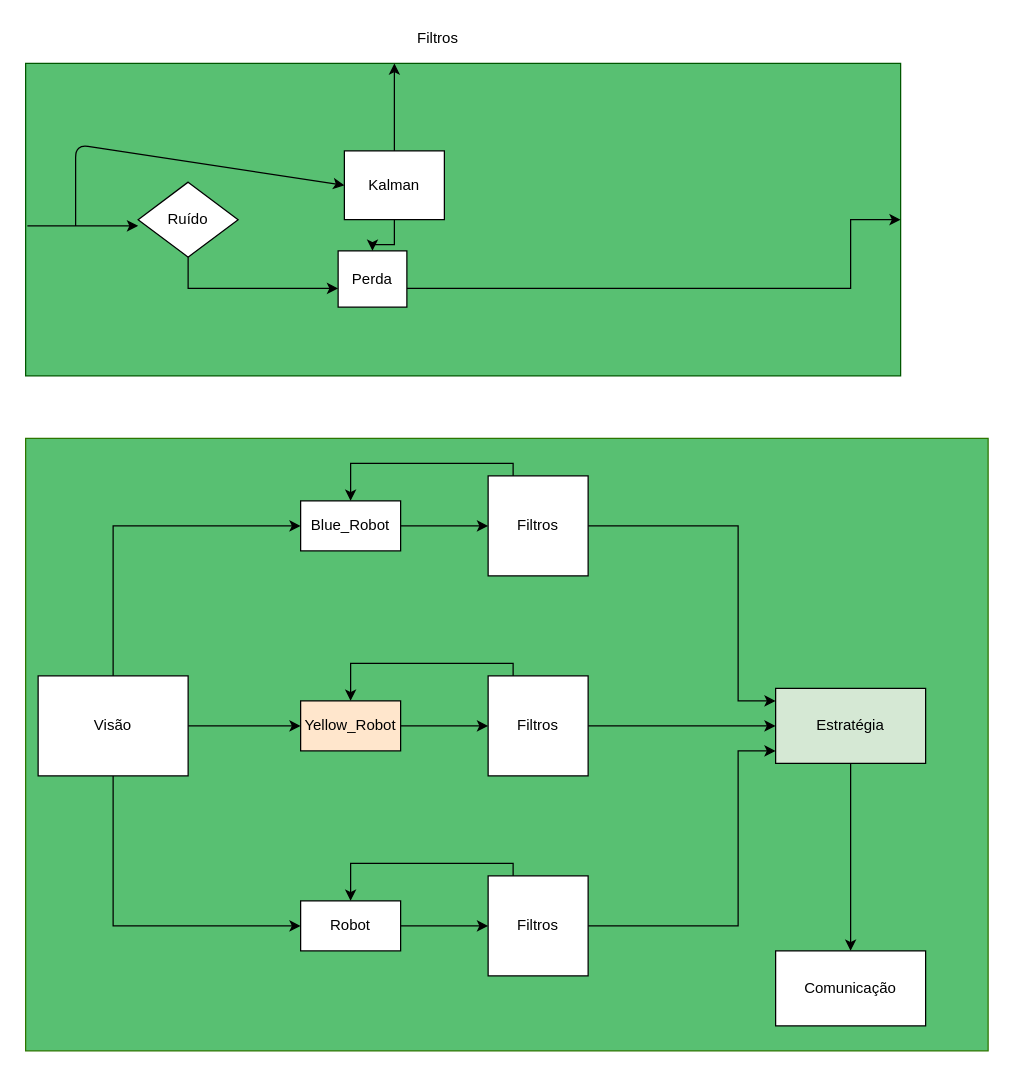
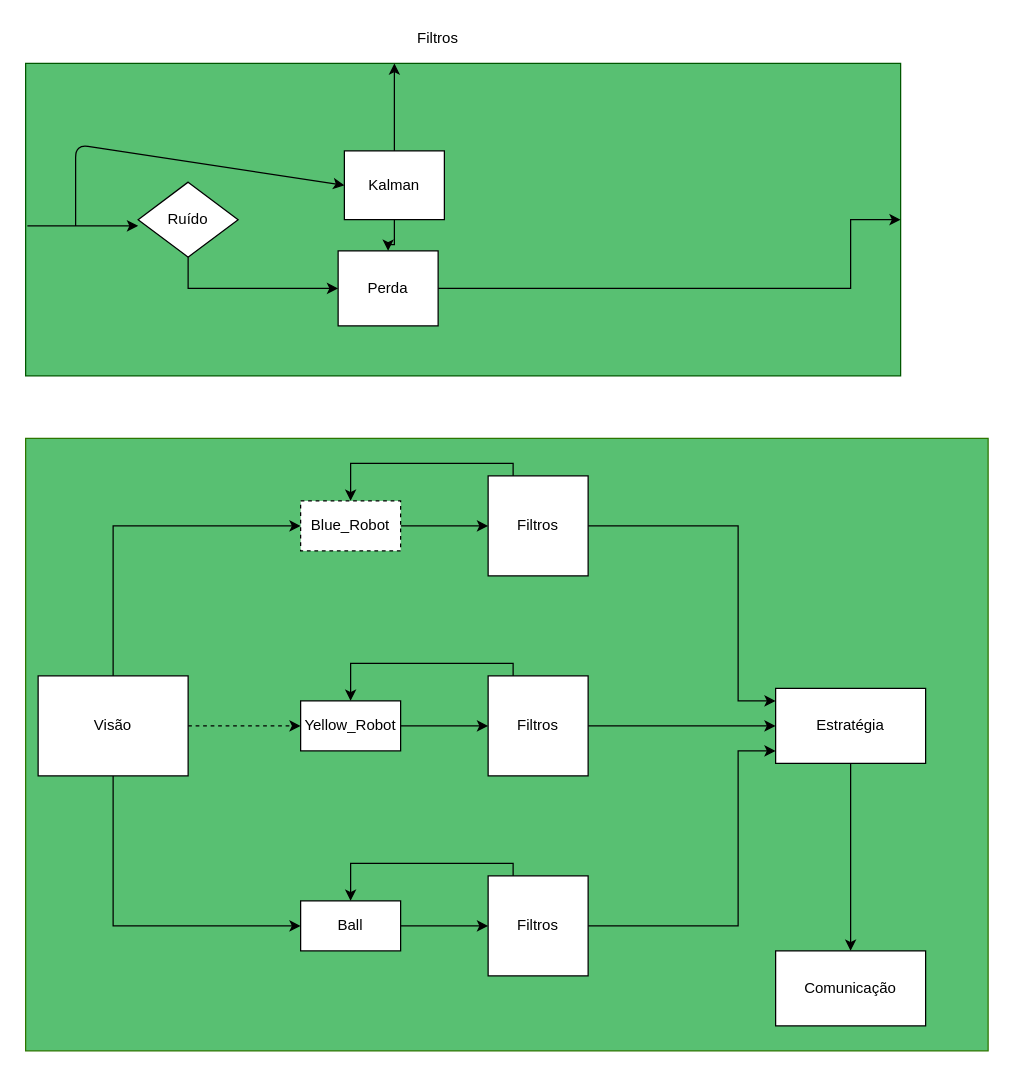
- <mxCell id="8" value="Perda" style="rounded=0;whiteSpace=wrap;html=1;" vertex="1" parent="1"><mxGeometry x="270" y="200" width="55" height="45" as="geometry" /></mxCell>
+ <mxCell id="8" value="Perda" style="rounded=0;whiteSpace=wrap;html=1;" vertex="1" parent="1"><mxGeometry x="270" y="200" width="80" height="60" as="geometry" /></mxCell>
- <mxCell id="18" value="Blue_Robot" style="rounded=0;whiteSpace=wrap;html=1;" vertex="1" parent="1"><mxGeometry x="240" y="400" width="80" height="40" as="geometry" /></mxCell>
+ <mxCell id="18" value="Blue_Robot" style="rounded=0;whiteSpace=wrap;html=1;dashed=1;" vertex="1" parent="1"><mxGeometry x="240" y="400" width="80" height="40" as="geometry" /></mxCell>
- <mxCell id="16" style="edgeStyle=orthogonalEdgeStyle;rounded=0;orthogonalLoop=1;jettySize=auto;html=1;exitX=1;exitY=0.5;exitDx=0;exitDy=0;entryX=0;entryY=0.5;entryDx=0;entryDy=0;" edge="1" parent="1" source="24" target="20"><mxGeometry relative="1" as="geometry" /></mxCell>
+ <mxCell id="16" style="edgeStyle=orthogonalEdgeStyle;rounded=0;orthogonalLoop=1;jettySize=auto;html=1;exitX=1;exitY=0.5;exitDx=0;exitDy=0;entryX=0;entryY=0.5;entryDx=0;entryDy=0;dashed=1;" edge="1" parent="1" source="24" target="20"><mxGeometry relative="1" as="geometry" /></mxCell>
- <mxCell id="20" value="Yellow_Robot" style="rounded=0;whiteSpace=wrap;html=1;fillColor=#ffe6cc;" vertex="1" parent="1"><mxGeometry x="240" y="560" width="80" height="40" as="geometry" /></mxCell>
+ <mxCell id="20" value="Yellow_Robot" style="rounded=0;whiteSpace=wrap;html=1;" vertex="1" parent="1"><mxGeometry x="240" y="560" width="80" height="40" as="geometry" /></mxCell>
- <mxCell id="34" value="Estratégia" style="rounded=0;whiteSpace=wrap;html=1;direction=west;fillColor=#d5e8d4;" vertex="1" parent="1"><mxGeometry x="620" y="550" width="120" height="60" as="geometry" /></mxCell>
+ <mxCell id="34" value="Estratégia" style="rounded=0;whiteSpace=wrap;html=1;direction=west;" vertex="1" parent="1"><mxGeometry x="620" y="550" width="120" height="60" as="geometry" /></mxCell>
- <mxCell id="26" value="Robot" style="rounded=0;whiteSpace=wrap;html=1;" vertex="1" parent="1"><mxGeometry x="240" y="720" width="80" height="40" as="geometry" /></mxCell>
+ <mxCell id="26" value="Ball" style="rounded=0;whiteSpace=wrap;html=1;" vertex="1" parent="1"><mxGeometry x="240" y="720" width="80" height="40" as="geometry" /></mxCell>
